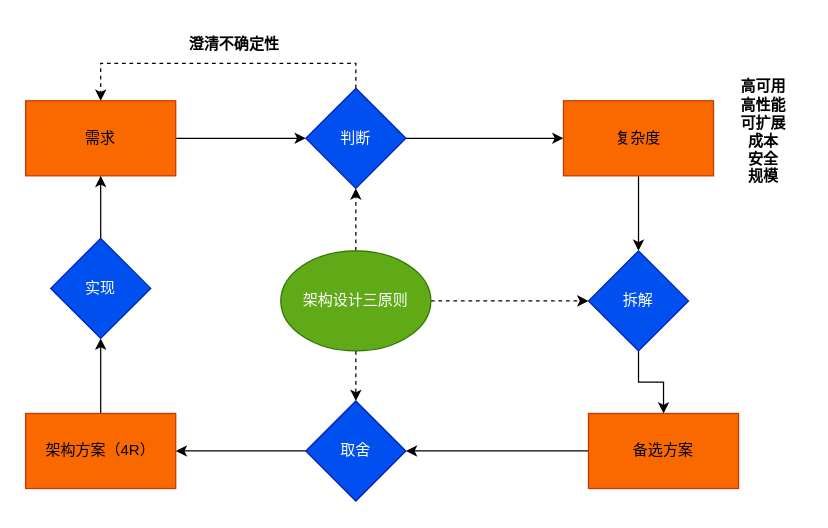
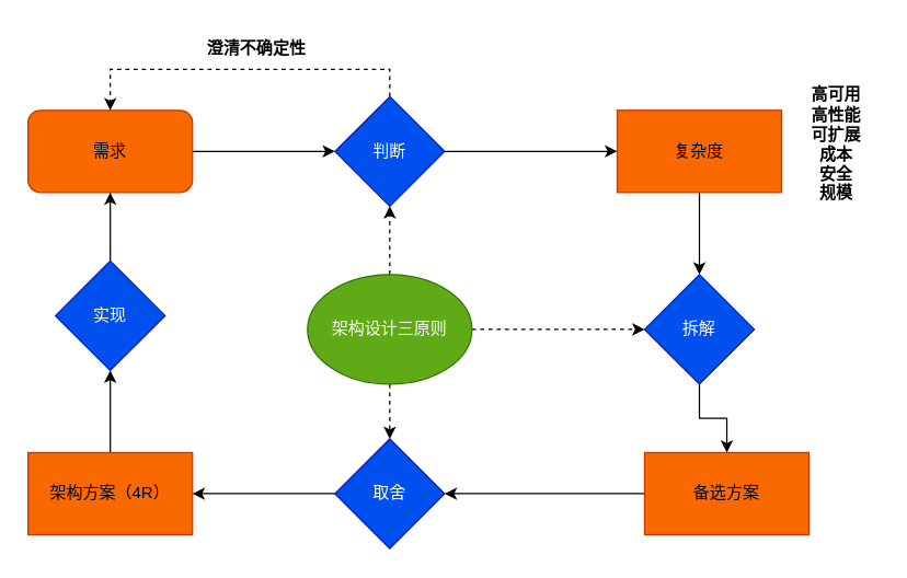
- <mxCell id="3" value="需求" style="rounded=0;whiteSpace=wrap;html=1;fillColor=#fa6800;fontColor=#000000;strokeColor=#C73500;" vertex="1" parent="1"><mxGeometry x="20" y="80" width="120" height="60" as="geometry" /></mxCell>
+ <mxCell id="3" value="需求" style="whiteSpace=wrap;html=1;fillColor=#fa6800;fontColor=#000000;strokeColor=#C73500;rounded=1;" vertex="1" parent="1"><mxGeometry x="20" y="80" width="120" height="60" as="geometry" /></mxCell>
